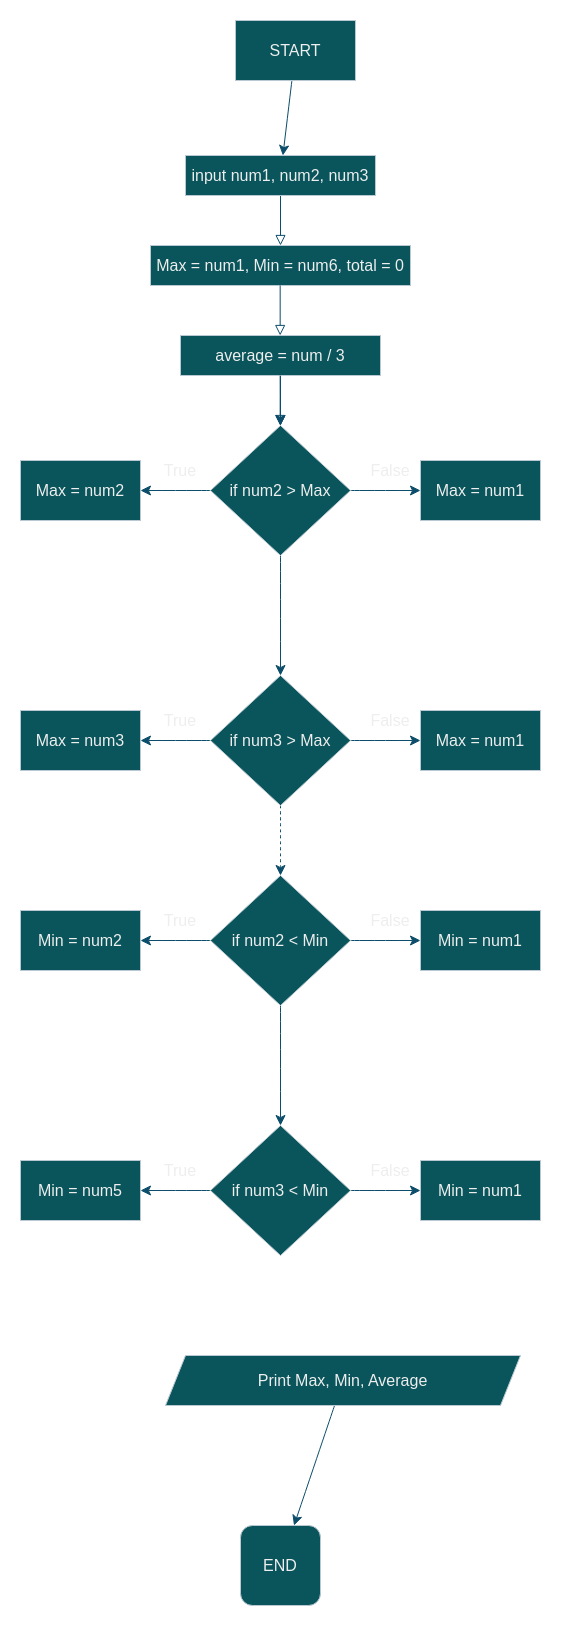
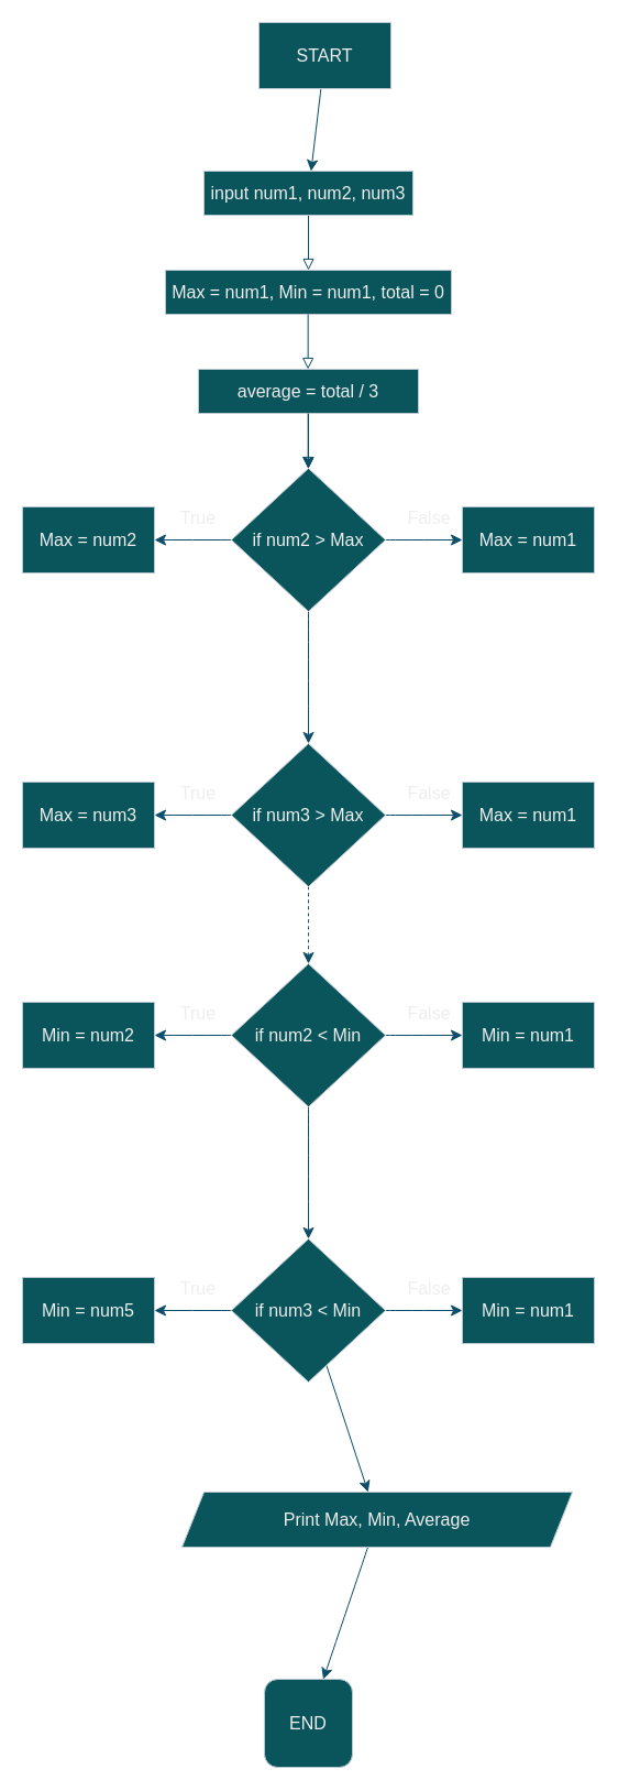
- <mxCell id="4" value="Max = num1, Min = num6, total = 0" style="rounded=0;whiteSpace=wrap;html=1;fontSize=16;labelBackgroundColor=none;fillColor=#09555B;strokeColor=#BAC8D3;fontColor=#EEEEEE;" vertex="1" parent="1"><mxGeometry x="150" y="245" width="260" height="40" as="geometry" /></mxCell>
+ <mxCell id="4" value="Max = num1, Min = num1, total = 0" style="rounded=0;whiteSpace=wrap;html=1;fontSize=16;labelBackgroundColor=none;fillColor=#09555B;strokeColor=#BAC8D3;fontColor=#EEEEEE;" vertex="1" parent="1"><mxGeometry x="150" y="245" width="260" height="40" as="geometry" /></mxCell>
- <mxCell id="7" value="average = num / 3" style="rounded=0;whiteSpace=wrap;html=1;fontSize=16;labelBackgroundColor=none;fillColor=#09555B;strokeColor=#BAC8D3;fontColor=#EEEEEE;" vertex="1" parent="1"><mxGeometry x="180" y="335" width="200" height="40" as="geometry" /></mxCell>
+ <mxCell id="7" value="average = total / 3" style="rounded=0;whiteSpace=wrap;html=1;fontSize=16;labelBackgroundColor=none;fillColor=#09555B;strokeColor=#BAC8D3;fontColor=#EEEEEE;" vertex="1" parent="1"><mxGeometry x="180" y="335" width="200" height="40" as="geometry" /></mxCell>
+ <mxCell id="40" value="" style="edgeStyle=none;curved=1;rounded=0;orthogonalLoop=1;jettySize=auto;html=1;fontSize=12;startSize=8;endSize=8;labelBackgroundColor=none;strokeColor=#0B4D6A;fontColor=default;" edge="1" parent="1" source="41" target="45"><mxGeometry relative="1" as="geometry" /></mxCell>
